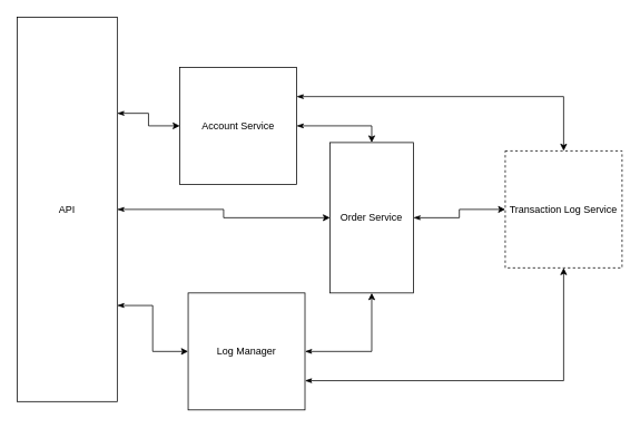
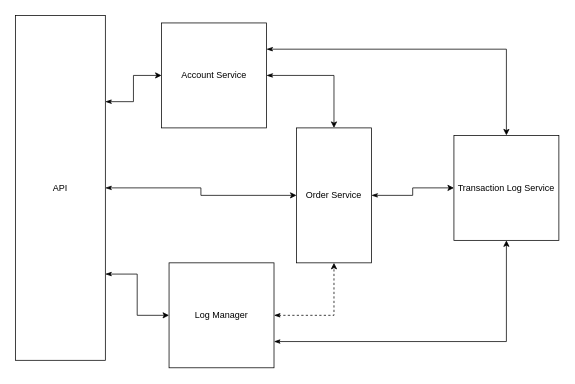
- <mxCell id="4" value="Account Service" style="whiteSpace=wrap;html=1;aspect=fixed;" vertex="1" parent="1"><mxGeometry x="215" y="80" width="140" height="140" as="geometry" /></mxCell>
+ <mxCell id="4" value="Account Service" style="whiteSpace=wrap;html=1;aspect=fixed;" vertex="1" parent="1"><mxGeometry x="215" y="30" width="140" height="140" as="geometry" /></mxCell>
- <mxCell id="10" value="Transaction Log Service" style="whiteSpace=wrap;html=1;aspect=fixed;dashed=1;" vertex="1" parent="1"><mxGeometry x="605" y="180" width="140" height="140" as="geometry" /></mxCell>
+ <mxCell id="10" value="Transaction Log Service" style="whiteSpace=wrap;html=1;aspect=fixed;" vertex="1" parent="1"><mxGeometry x="605" y="180" width="140" height="140" as="geometry" /></mxCell>
- <mxCell id="5" style="edgeStyle=orthogonalEdgeStyle;rounded=0;orthogonalLoop=1;jettySize=auto;html=1;exitX=1;exitY=0.5;exitDx=0;exitDy=0;entryX=0.5;entryY=1;entryDx=0;entryDy=0;startArrow=classicThin;startFill=1;" edge="1" parent="1" source="7" target="9"><mxGeometry relative="1" as="geometry" /></mxCell>
+ <mxCell id="5" style="edgeStyle=orthogonalEdgeStyle;rounded=0;orthogonalLoop=1;jettySize=auto;html=1;exitX=1;exitY=0.5;exitDx=0;exitDy=0;entryX=0.5;entryY=1;entryDx=0;entryDy=0;startArrow=classicThin;startFill=1;dashed=1;" edge="1" parent="1" source="7" target="9"><mxGeometry relative="1" as="geometry" /></mxCell>
